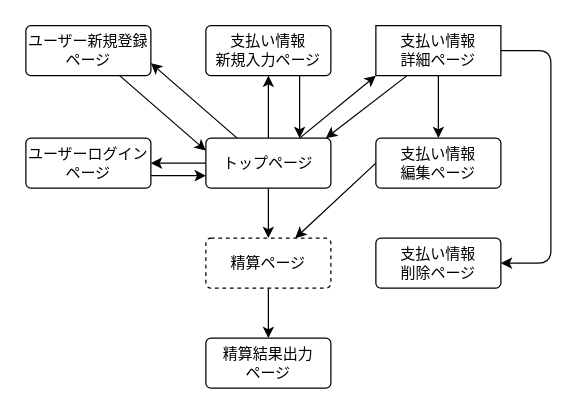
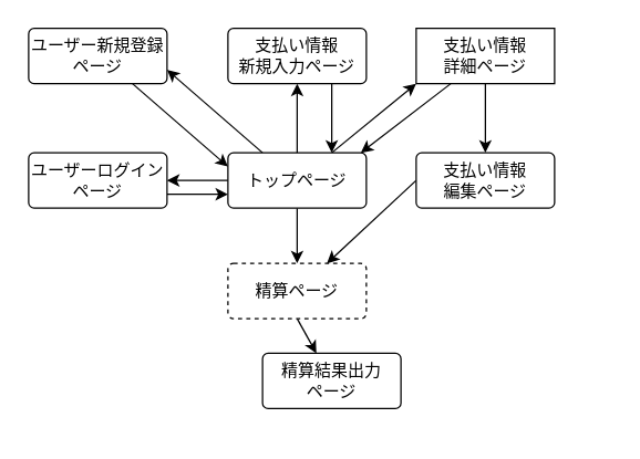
- <mxCell id="16" style="edgeStyle=none;html=1;exitX=1;exitY=0.5;exitDx=0;exitDy=0;" edge="1" parent="1" source="17" target="20"><mxGeometry relative="1" as="geometry"><mxPoint x="410" y="210" as="targetPoint" /><Array as="points"><mxPoint x="440" y="40" /><mxPoint x="440" y="210" /></Array></mxGeometry></mxCell>
- <mxCell id="20" value="支払い情報&lt;br&gt;削除ページ" style="rounded=1;arcSize=10;whiteSpace=wrap;html=1;align=center;" vertex="1" parent="1"><mxGeometry x="300" y="190" width="100" height="40" as="geometry" /></mxCell>
- <mxCell id="23" value="精算結果出力&lt;br&gt;ページ" style="rounded=1;arcSize=10;whiteSpace=wrap;html=1;align=center;" vertex="1" parent="1"><mxGeometry x="164" y="270" width="100" height="40" as="geometry" /></mxCell>
+ <mxCell id="23" value="精算結果出力&lt;br&gt;ページ" style="rounded=1;arcSize=10;whiteSpace=wrap;html=1;align=center;" vertex="1" parent="1"><mxGeometry x="189" y="255" width="100" height="40" as="geometry" /></mxCell>
